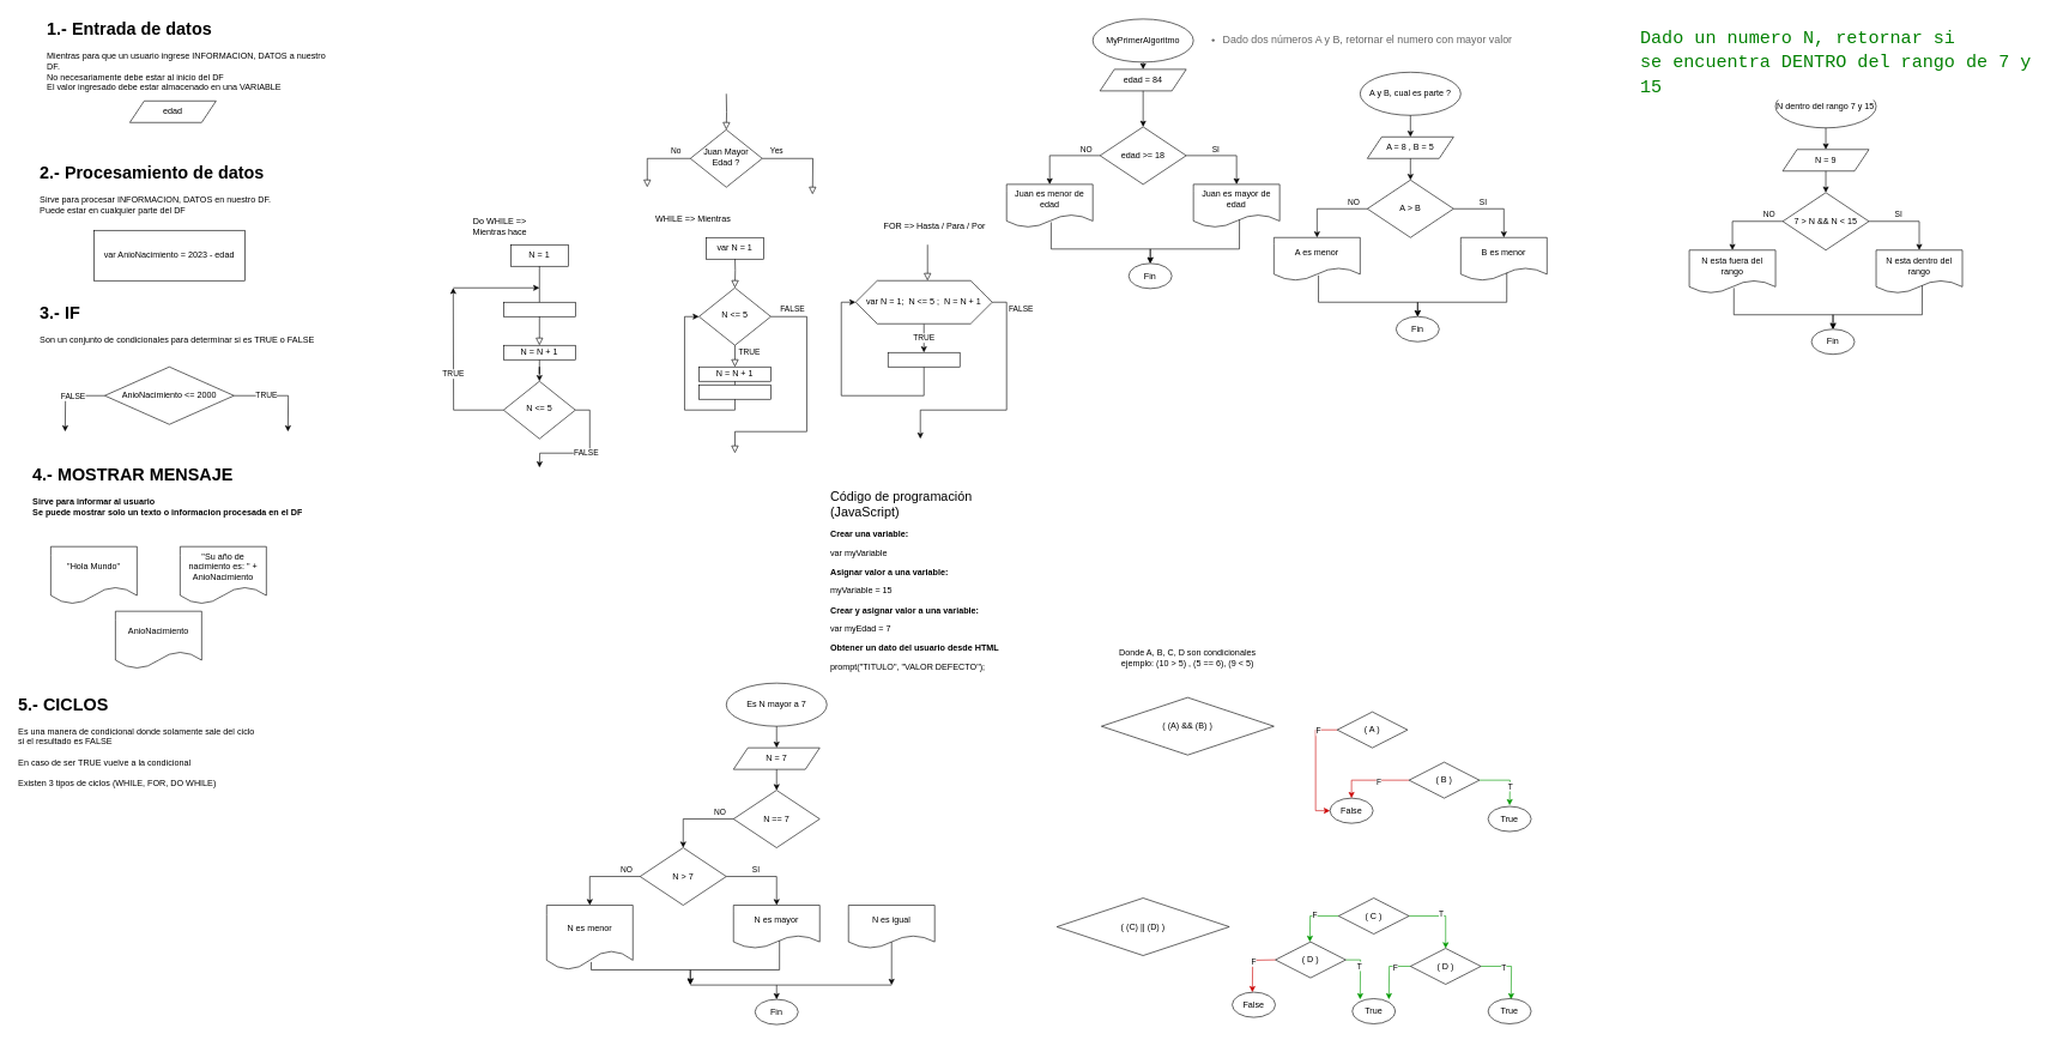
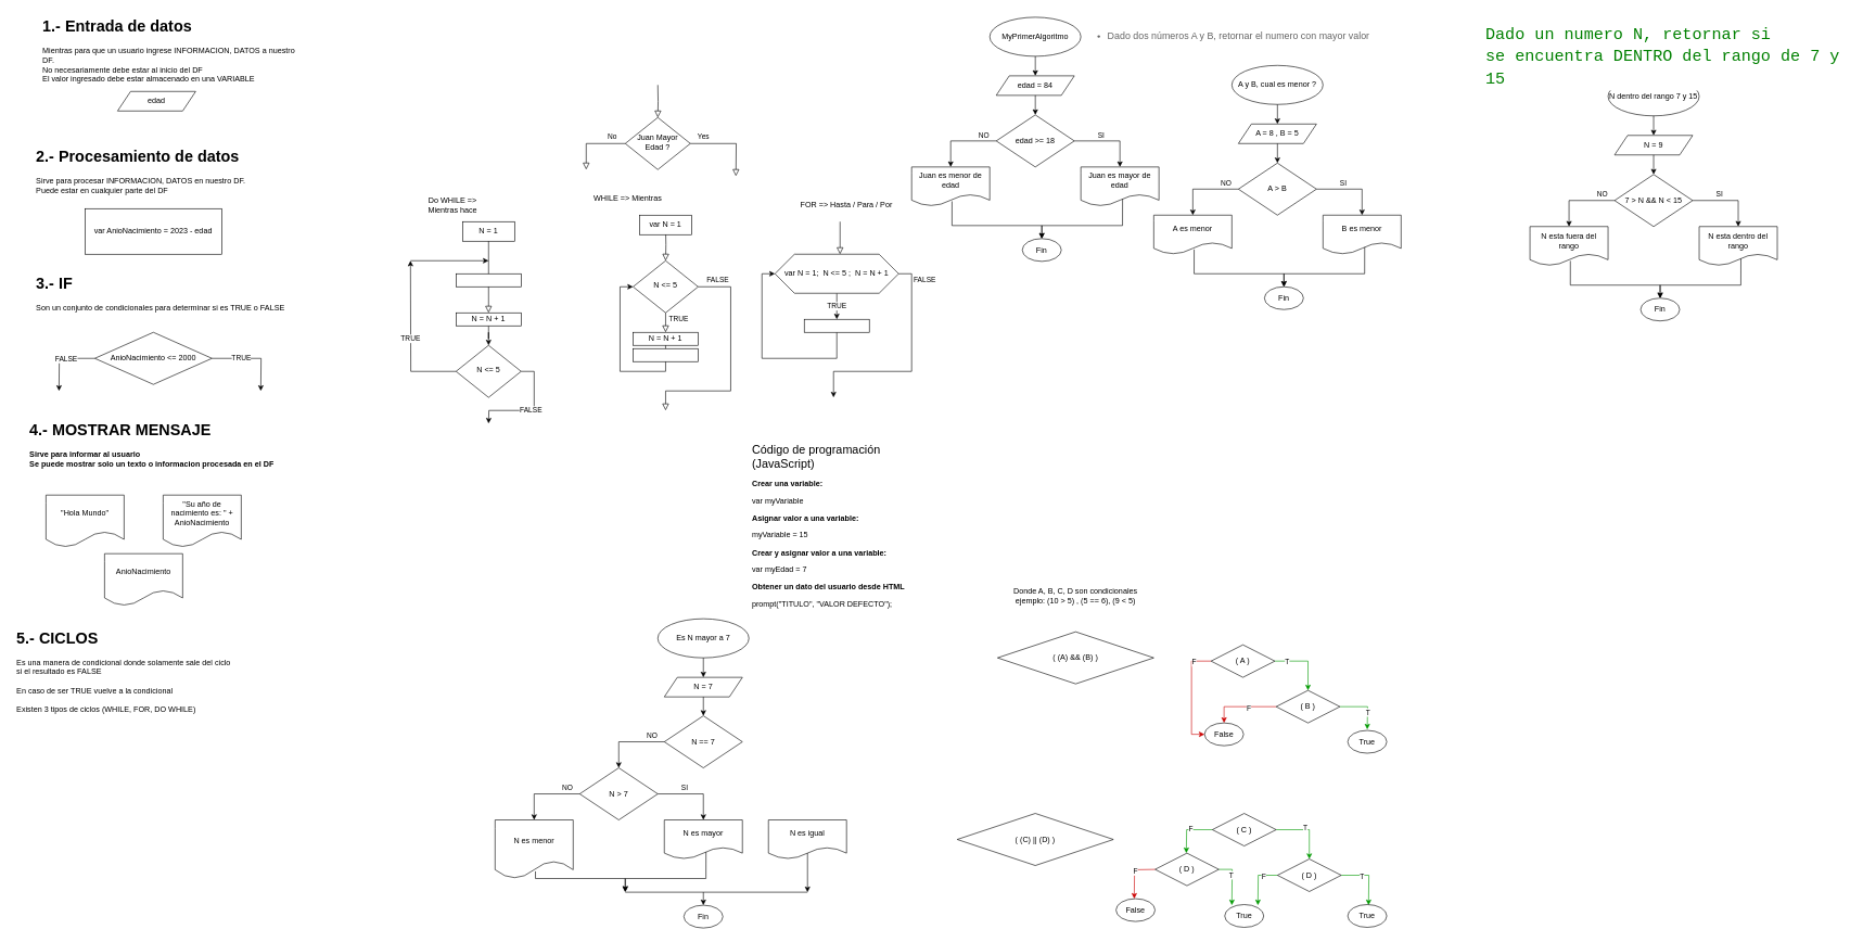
- <mxCell id="16" value="edad = 84" style="shape=parallelogram;perimeter=parallelogramPerimeter;whiteSpace=wrap;html=1;fixedSize=1;" parent="1" vertex="1"><mxGeometry x="1530" y="96" width="120" height="30" as="geometry" /></mxCell>
+ <mxCell id="16" value="edad = 84" style="shape=parallelogram;perimeter=parallelogramPerimeter;whiteSpace=wrap;html=1;fixedSize=1;" parent="1" vertex="1"><mxGeometry x="1530" y="116" width="120" height="30" as="geometry" /></mxCell>
- <mxCell id="51" value="A y B, cual es parte ?" style="ellipse;whiteSpace=wrap;html=1;" parent="1" vertex="1"><mxGeometry x="1892" y="100" width="140" height="60" as="geometry" /></mxCell>
+ <mxCell id="51" value="A y B, cual es menor ?" style="ellipse;whiteSpace=wrap;html=1;" parent="1" vertex="1"><mxGeometry x="1892" y="100" width="140" height="60" as="geometry" /></mxCell>
+ <mxCell id="82" style="edgeStyle=orthogonalEdgeStyle;rounded=0;orthogonalLoop=1;jettySize=auto;html=1;entryX=0.5;entryY=0;entryDx=0;entryDy=0;strokeColor=#009900;" parent="1" source="86" target="91" edge="1"><mxGeometry relative="1" as="geometry" /></mxCell>
+ <mxCell id="83" value="T" style="edgeLabel;html=1;align=center;verticalAlign=middle;resizable=0;points=[];" parent="82" vertex="1" connectable="0"><mxGeometry x="-0.628" y="-1" relative="1" as="geometry"><mxPoint as="offset" /></mxGeometry></mxCell>
